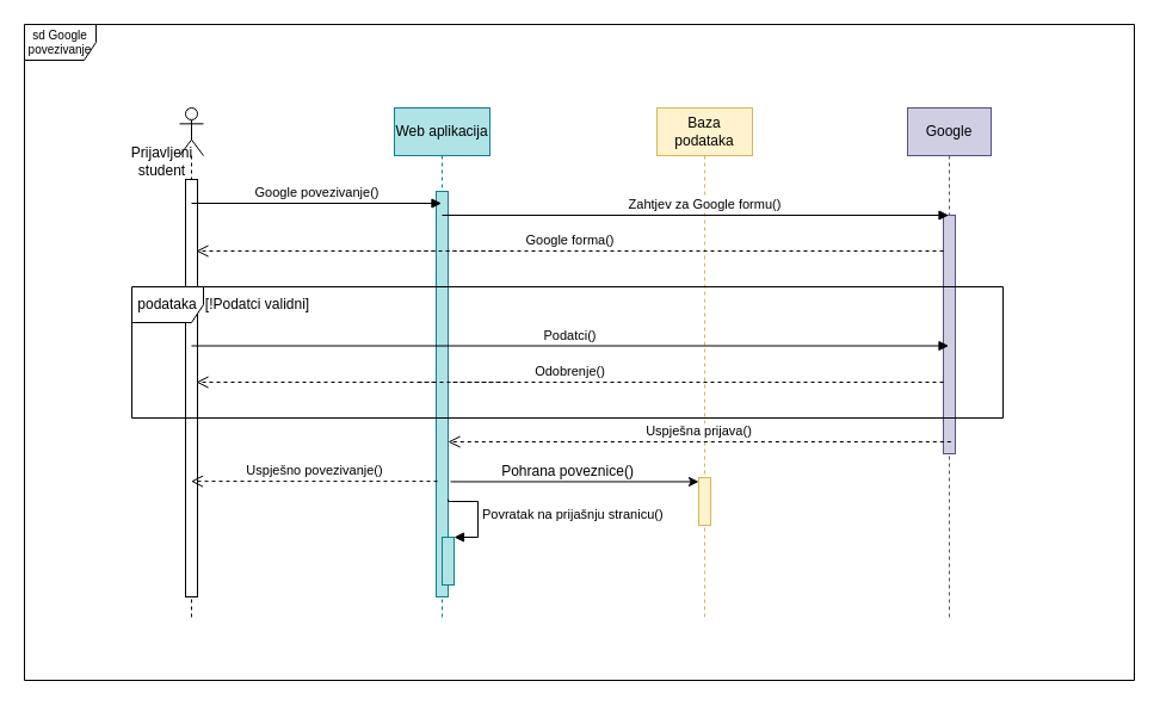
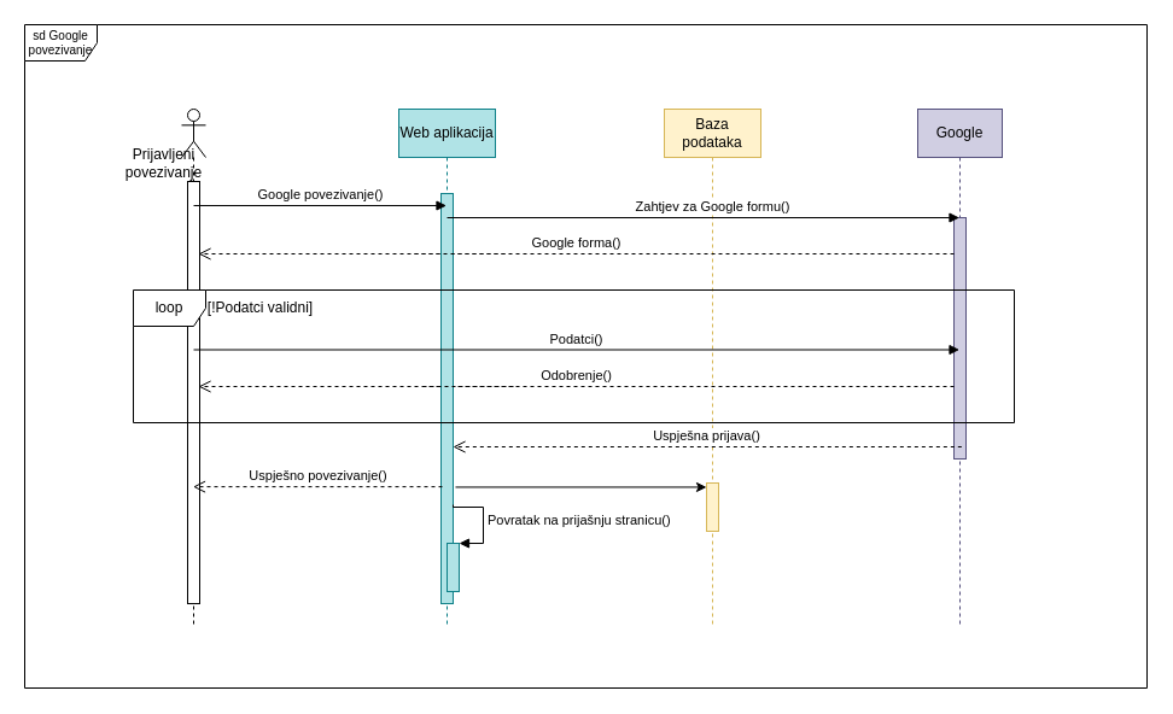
- <mxCell id="16" value="Prijavljeni&lt;br&gt;student" style="text;html=1;align=center;verticalAlign=middle;resizable=0;points=[];autosize=1;strokeColor=none;fillColor=none;" parent="15" vertex="1"><mxGeometry x="-50" y="25" width="70" height="40" as="geometry" /></mxCell>
+ <mxCell id="16" value="Prijavljeni&lt;br&gt;povezivanje" style="text;html=1;align=center;verticalAlign=middle;resizable=0;points=[];autosize=1;strokeColor=none;fillColor=none;" parent="15" vertex="1"><mxGeometry x="-50" y="25" width="70" height="40" as="geometry" /></mxCell>
- <mxCell id="22" value="podataka" style="shape=umlFrame;whiteSpace=wrap;html=1;labelBackgroundColor=none;" parent="1" vertex="1"><mxGeometry x="110" y="240" width="730" height="110" as="geometry" /></mxCell>
+ <mxCell id="22" value="loop" style="shape=umlFrame;whiteSpace=wrap;html=1;labelBackgroundColor=none;" parent="1" vertex="1"><mxGeometry x="110" y="240" width="730" height="110" as="geometry" /></mxCell>
- <mxCell id="23" value="Pohrana poveznice()" style="text;html=1;align=center;verticalAlign=middle;resizable=0;points=[];autosize=1;strokeColor=none;fillColor=none;" parent="1" vertex="1"><mxGeometry x="410" y="380" width="130" height="30" as="geometry" /></mxCell>
